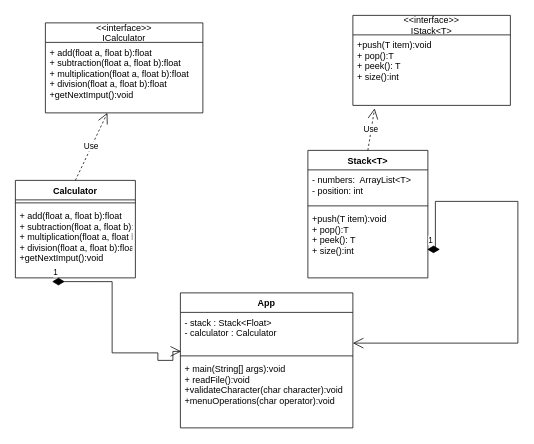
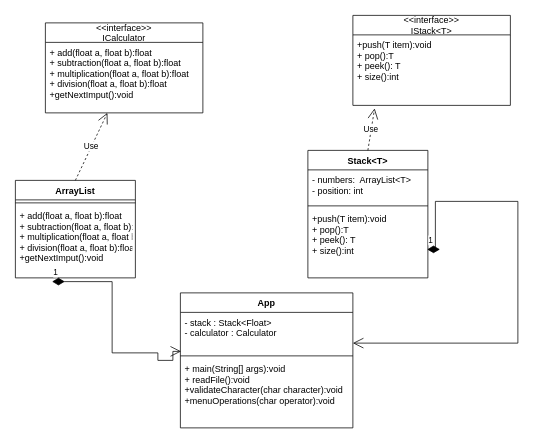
- <mxCell id="2" value="Calculator" style="swimlane;fontStyle=1;align=center;verticalAlign=top;childLayout=stackLayout;horizontal=1;startSize=26;horizontalStack=0;resizeParent=1;resizeParentMax=0;resizeLast=0;collapsible=1;marginBottom=0;" vertex="1" parent="1"><mxGeometry x="20" y="240" width="160" height="130" as="geometry" /></mxCell>
+ <mxCell id="2" value="ArrayList" style="swimlane;fontStyle=1;align=center;verticalAlign=top;childLayout=stackLayout;horizontal=1;startSize=26;horizontalStack=0;resizeParent=1;resizeParentMax=0;resizeLast=0;collapsible=1;marginBottom=0;" vertex="1" parent="1"><mxGeometry x="20" y="240" width="160" height="130" as="geometry" /></mxCell>
